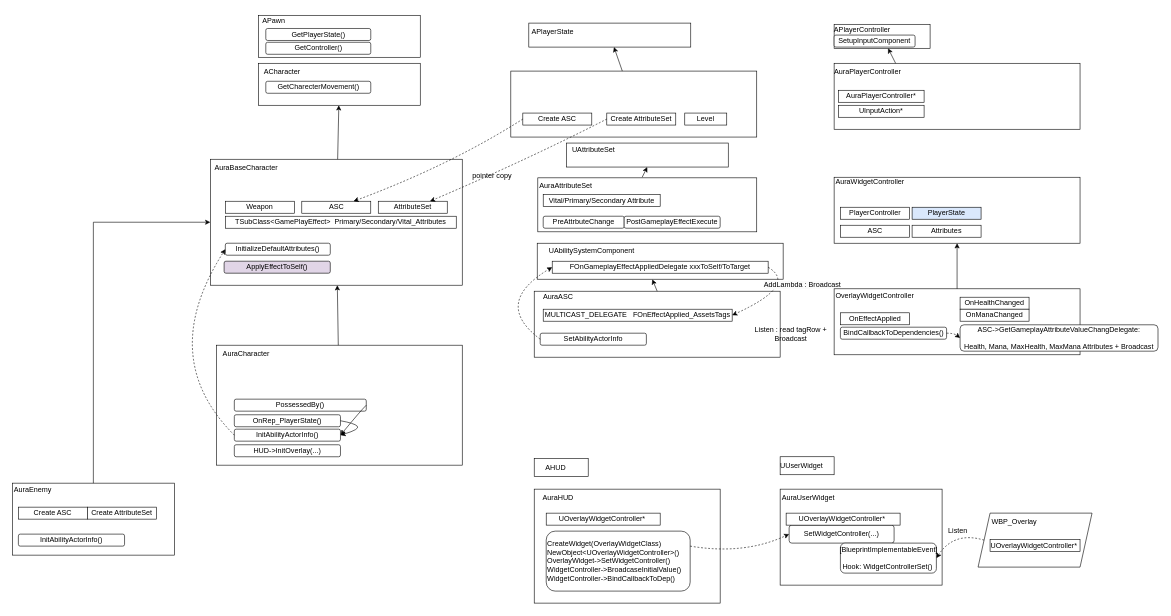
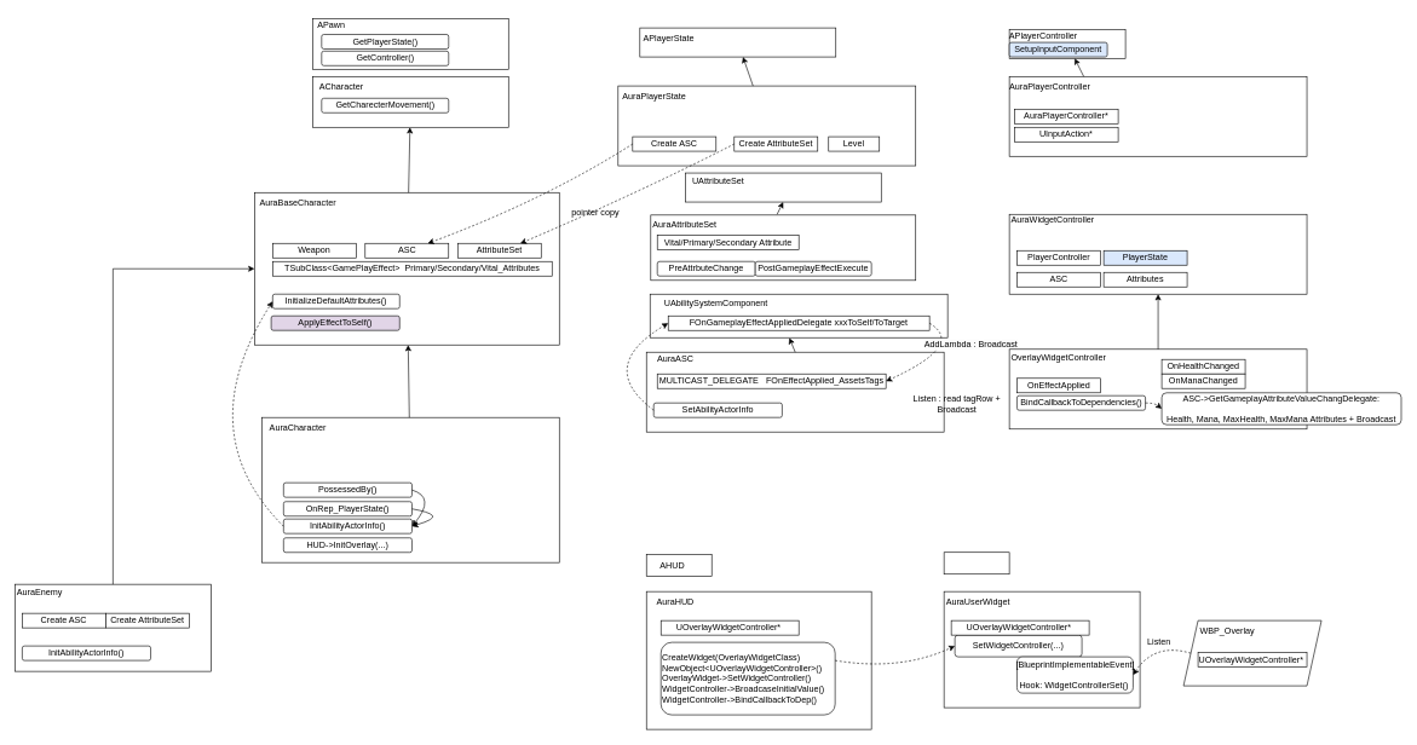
- <mxCell id="101" value="SetupInputComponent" style="rounded=1;whiteSpace=wrap;html=1;" vertex="1" parent="1"><mxGeometry x="1390" y="58" width="135" height="20" as="geometry" /></mxCell>
+ <mxCell id="101" value="SetupInputComponent" style="rounded=1;whiteSpace=wrap;html=1;fillColor=#dae8fc;" vertex="1" parent="1"><mxGeometry x="1390" y="58" width="135" height="20" as="geometry" /></mxCell>
+ <mxCell id="28" value="AuraPlayerState" style="text;html=1;align=center;verticalAlign=middle;whiteSpace=wrap;rounded=0;" parent="1" vertex="1"><mxGeometry x="871" y="118" width="60" height="30" as="geometry" /></mxCell>
- <mxCell id="23" value="PossessedBy()" style="rounded=1;whiteSpace=wrap;html=1;" parent="1" vertex="1"><mxGeometry x="390" y="665" width="220" height="20" as="geometry" /></mxCell>
+ <mxCell id="23" value="PossessedBy()" style="rounded=1;whiteSpace=wrap;html=1;" parent="1" vertex="1"><mxGeometry x="390" y="665" width="177" height="20" as="geometry" /></mxCell>
- <mxCell id="75" value="UUserWidget" style="text;html=1;align=center;verticalAlign=middle;whiteSpace=wrap;rounded=0;" parent="1" vertex="1"><mxGeometry x="1305.5" y="761" width="60" height="30" as="geometry" /></mxCell>
